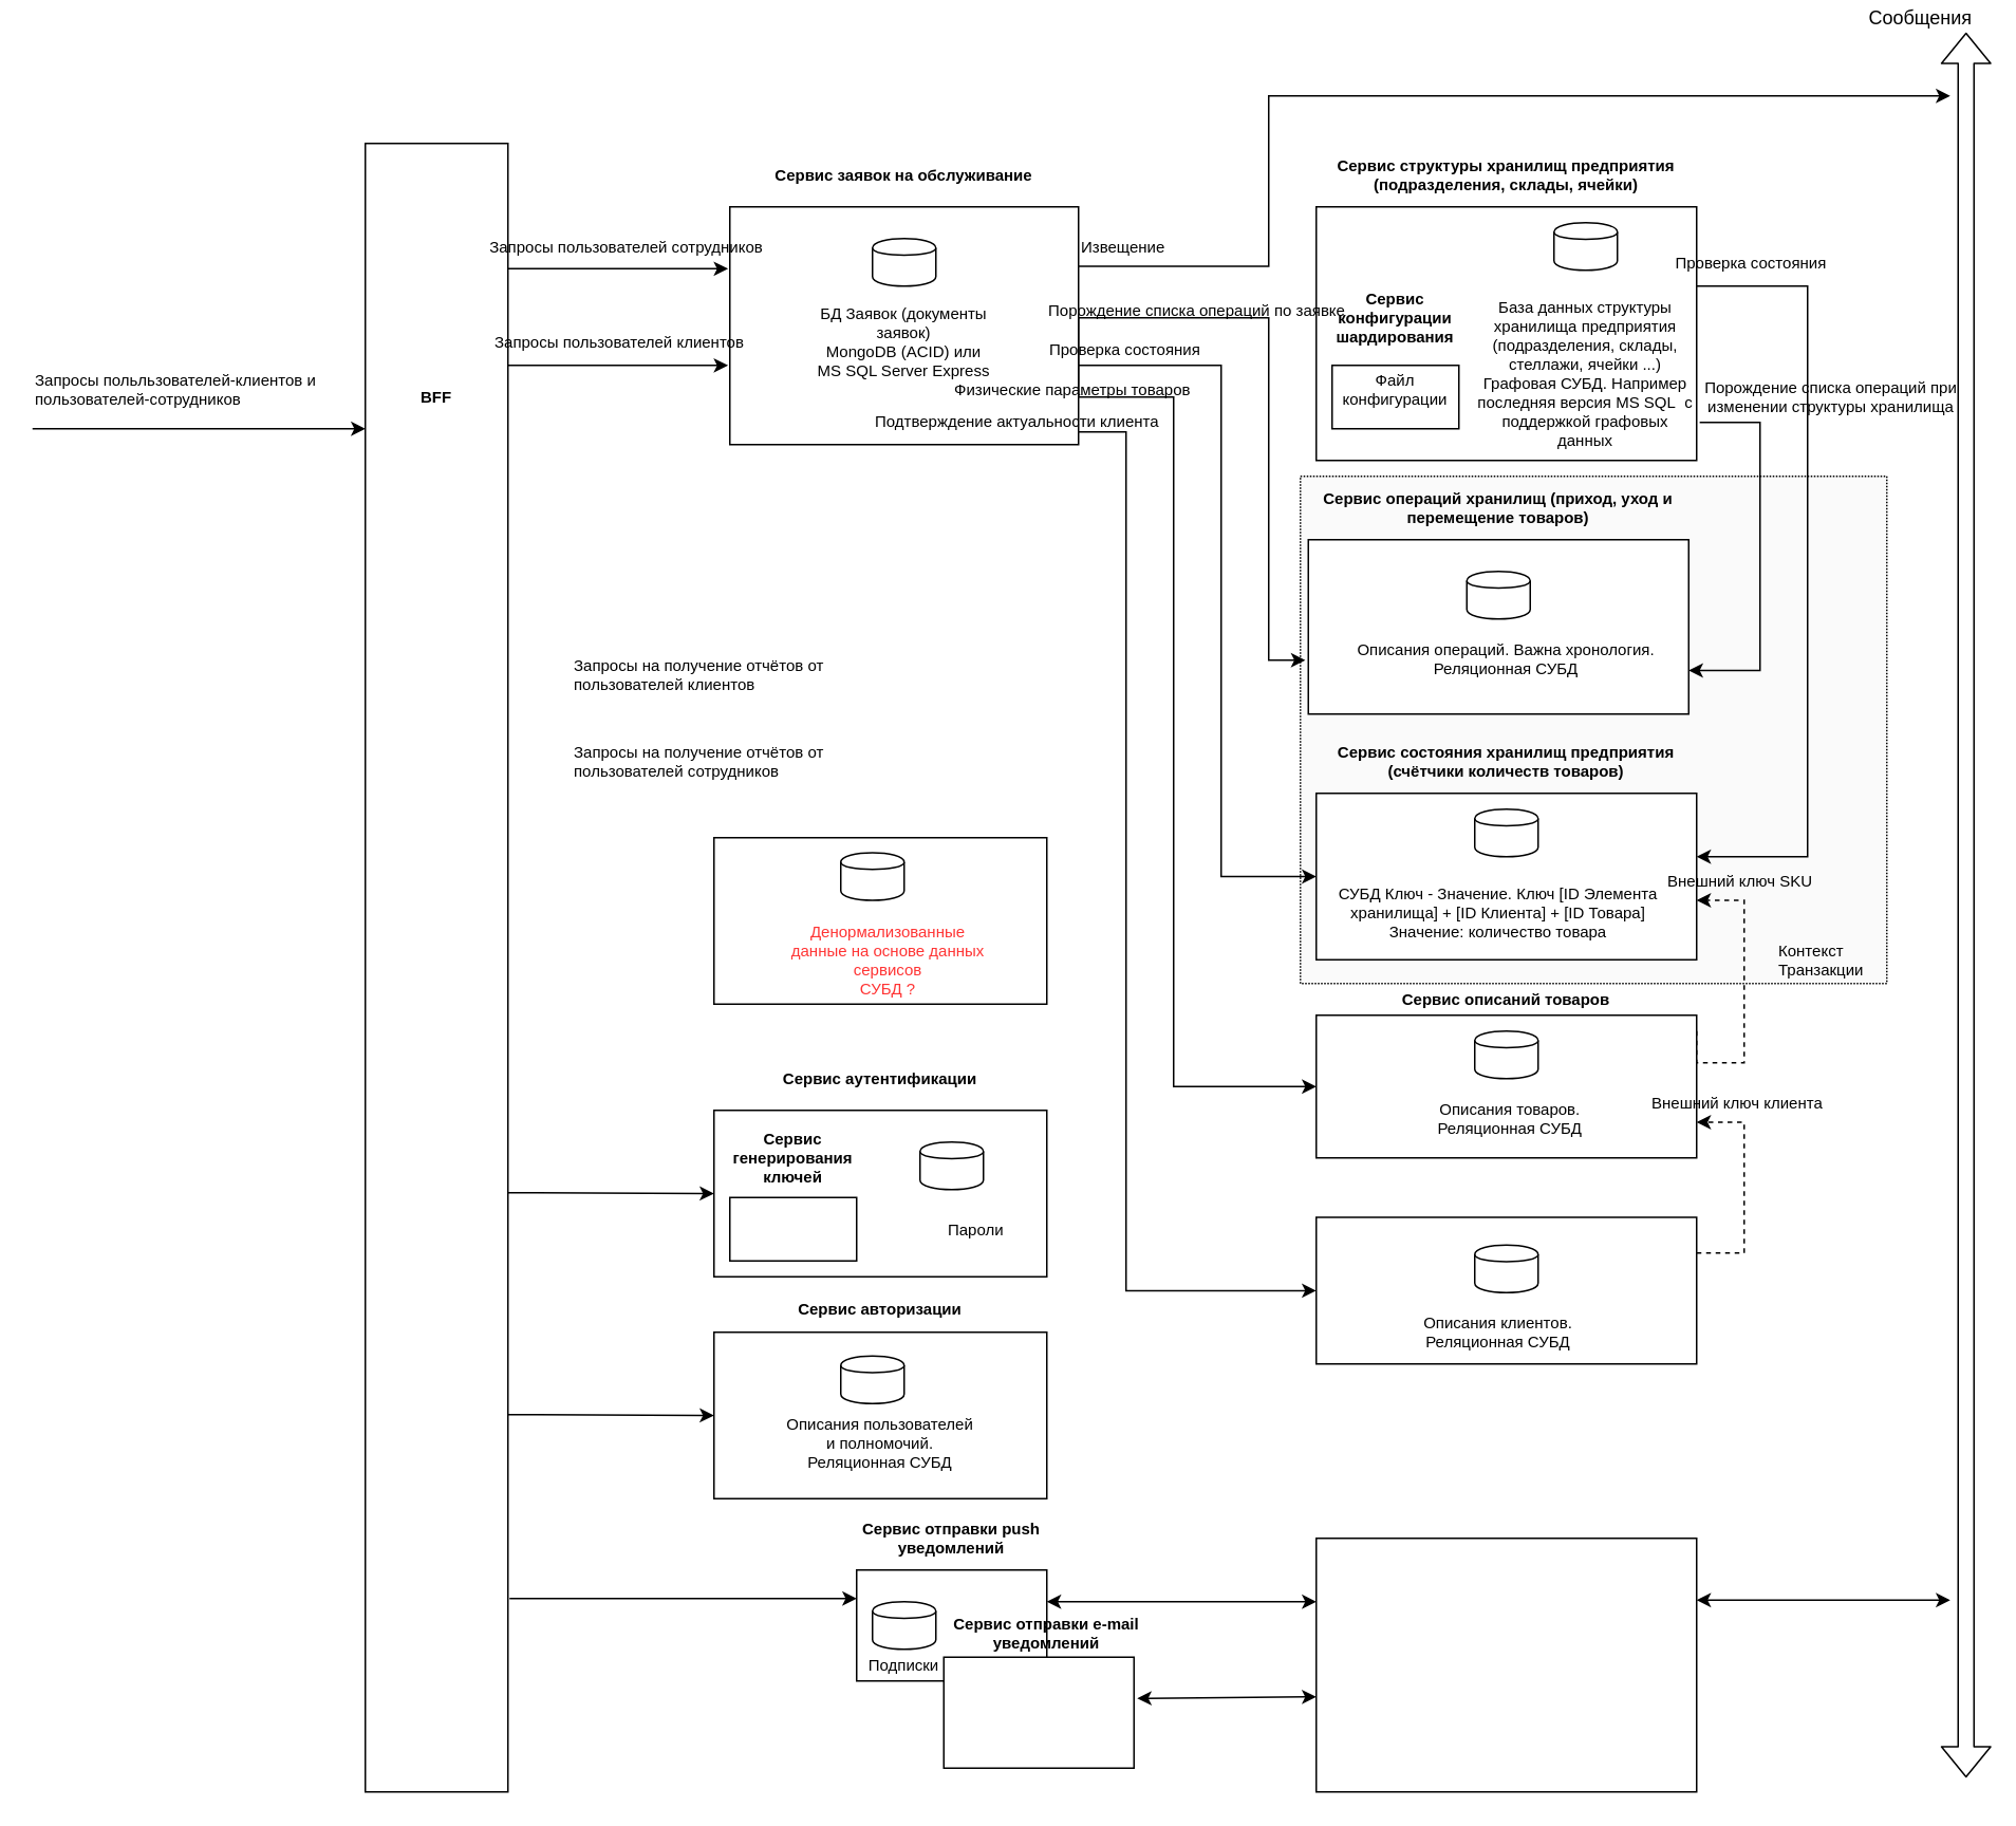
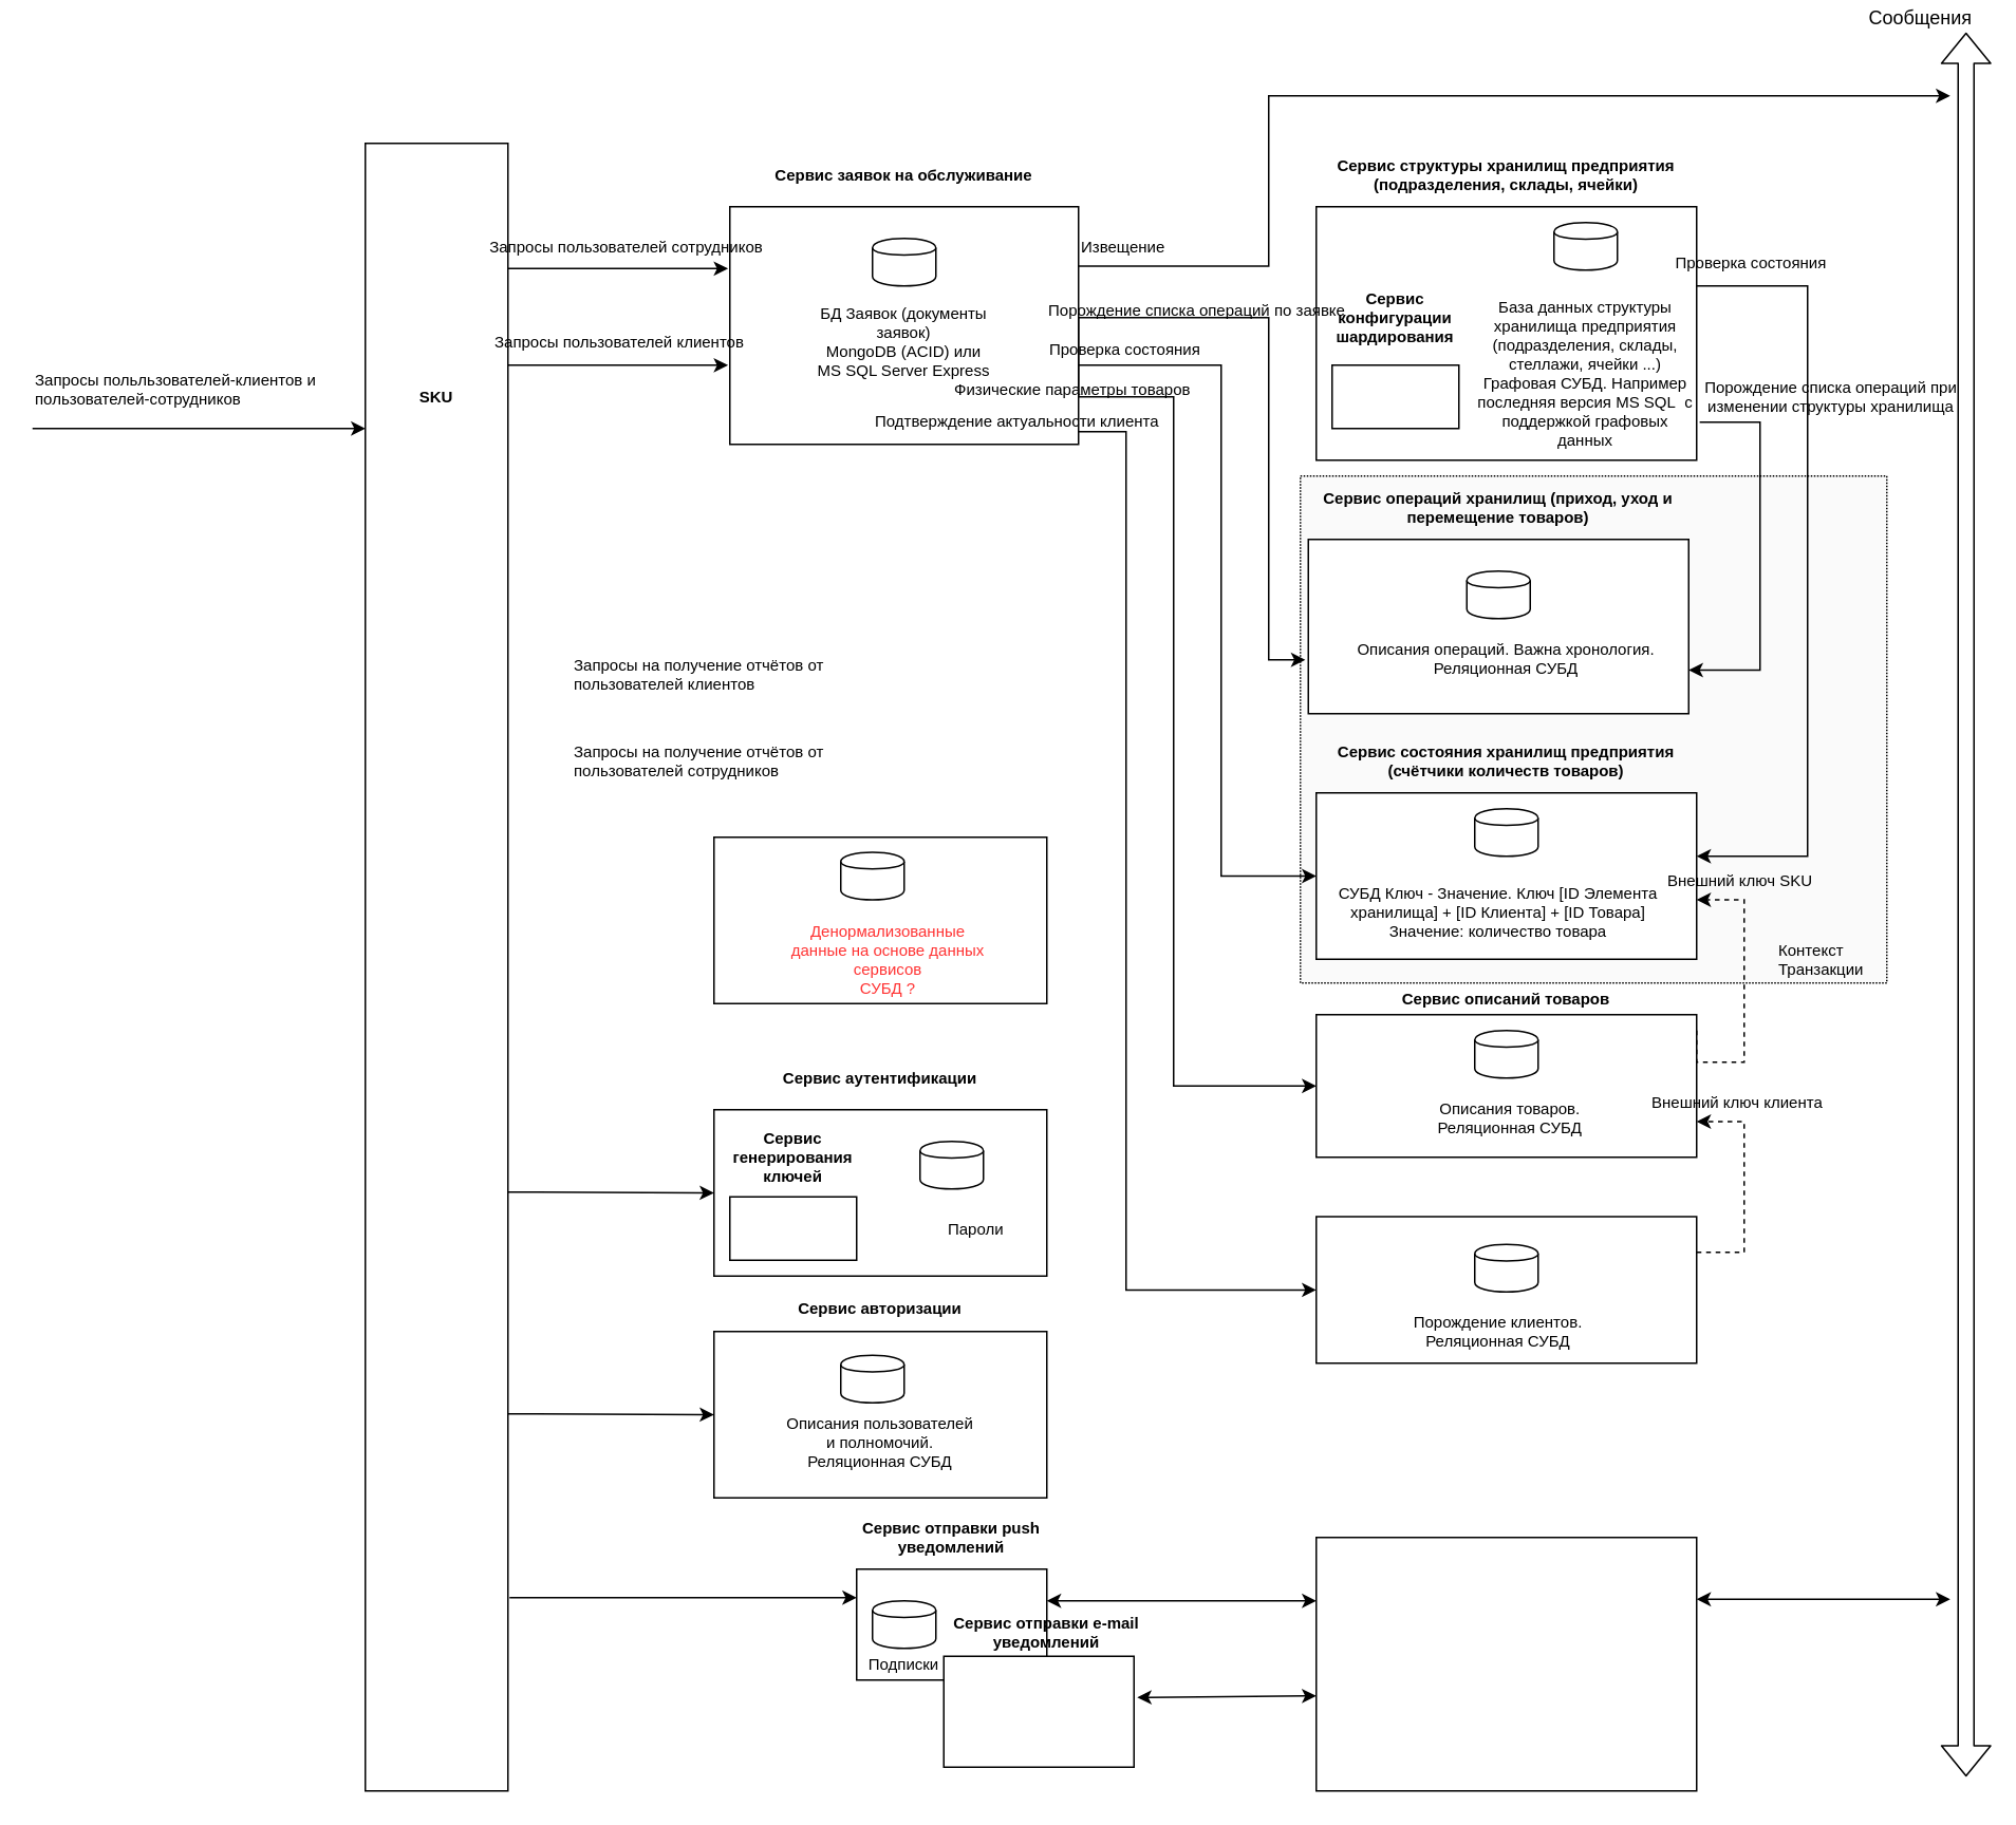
- <mxCell id="53" value="Файл конфигурации" style="text;html=1;strokeColor=none;fillColor=none;align=center;verticalAlign=middle;whiteSpace=wrap;rounded=0;fontSize=10;" parent="1" vertex="1"><mxGeometry x="850" y="230" width="60" height="30" as="geometry" /></mxCell>
- <mxCell id="45" value="BFF" style="text;html=1;strokeColor=none;fillColor=none;align=center;verticalAlign=middle;whiteSpace=wrap;rounded=0;fontSize=10;fontStyle=1" parent="1" vertex="1"><mxGeometry x="255" y="240" width="40" height="20" as="geometry" /></mxCell>
+ <mxCell id="45" value="SKU" style="text;html=1;strokeColor=none;fillColor=none;align=center;verticalAlign=middle;whiteSpace=wrap;rounded=0;fontSize=10;fontStyle=1" parent="1" vertex="1"><mxGeometry x="255" y="240" width="40" height="20" as="geometry" /></mxCell>
- <mxCell id="28" value="Описания клиентов.&lt;br&gt;Реляционная СУБД" style="text;html=1;strokeColor=none;fillColor=none;align=center;verticalAlign=middle;whiteSpace=wrap;rounded=0;fontSize=10;" parent="1" vertex="1"><mxGeometry x="880" y="825" width="130" height="30" as="geometry" /></mxCell>
+ <mxCell id="28" value="Порождение клиентов.&lt;br&gt;Реляционная СУБД" style="text;html=1;strokeColor=none;fillColor=none;align=center;verticalAlign=middle;whiteSpace=wrap;rounded=0;fontSize=10;" parent="1" vertex="1"><mxGeometry x="880" y="825" width="130" height="30" as="geometry" /></mxCell>
